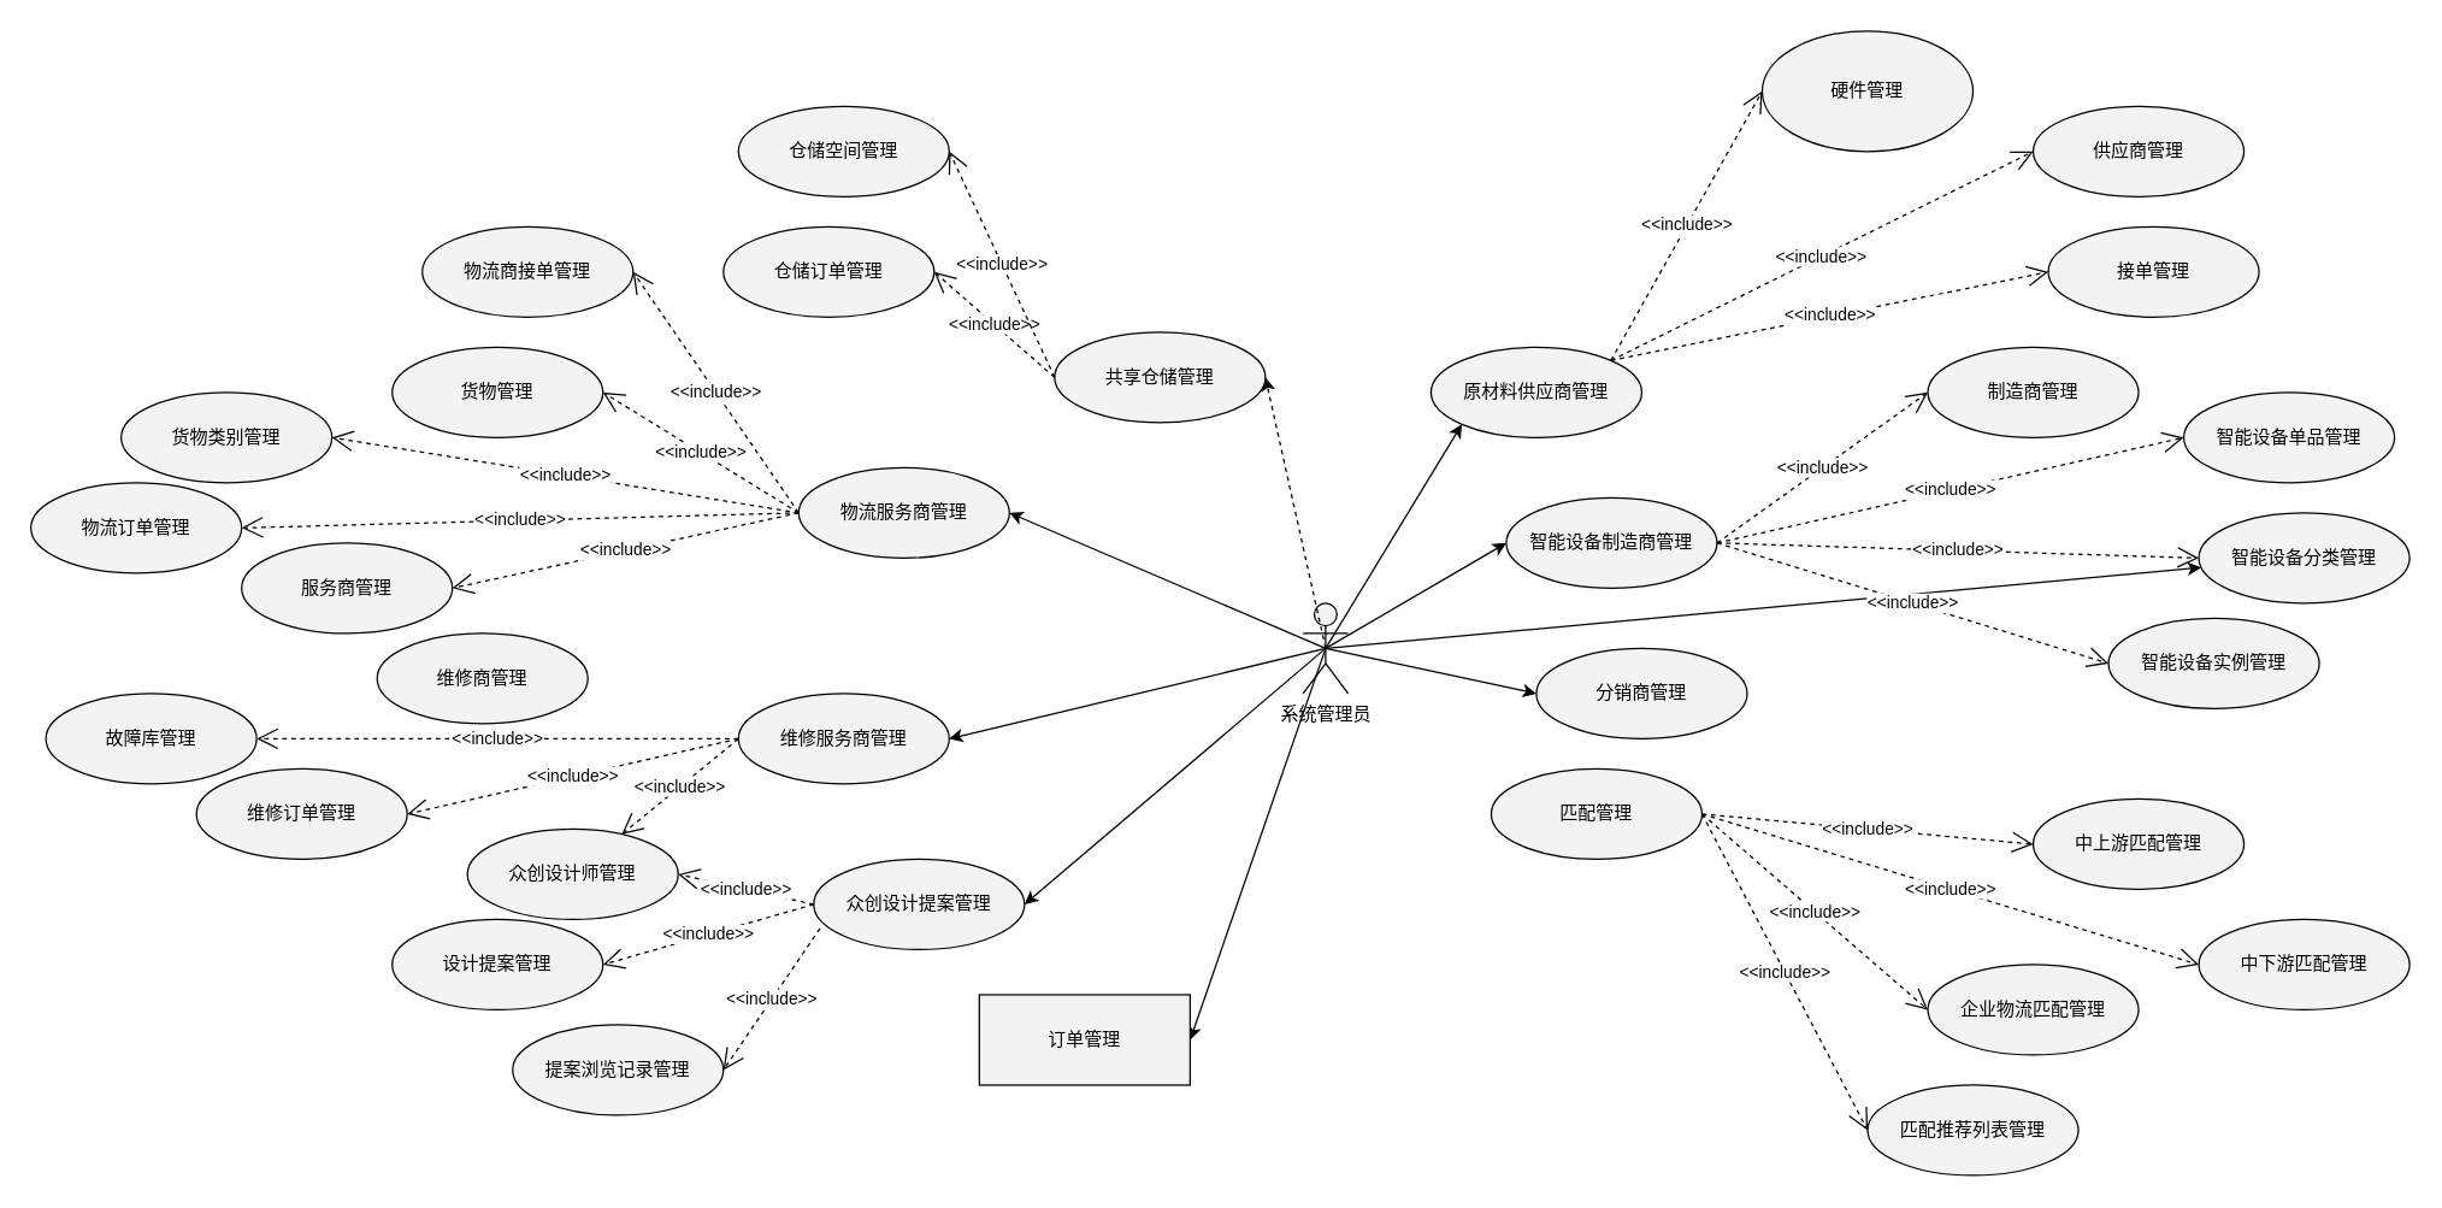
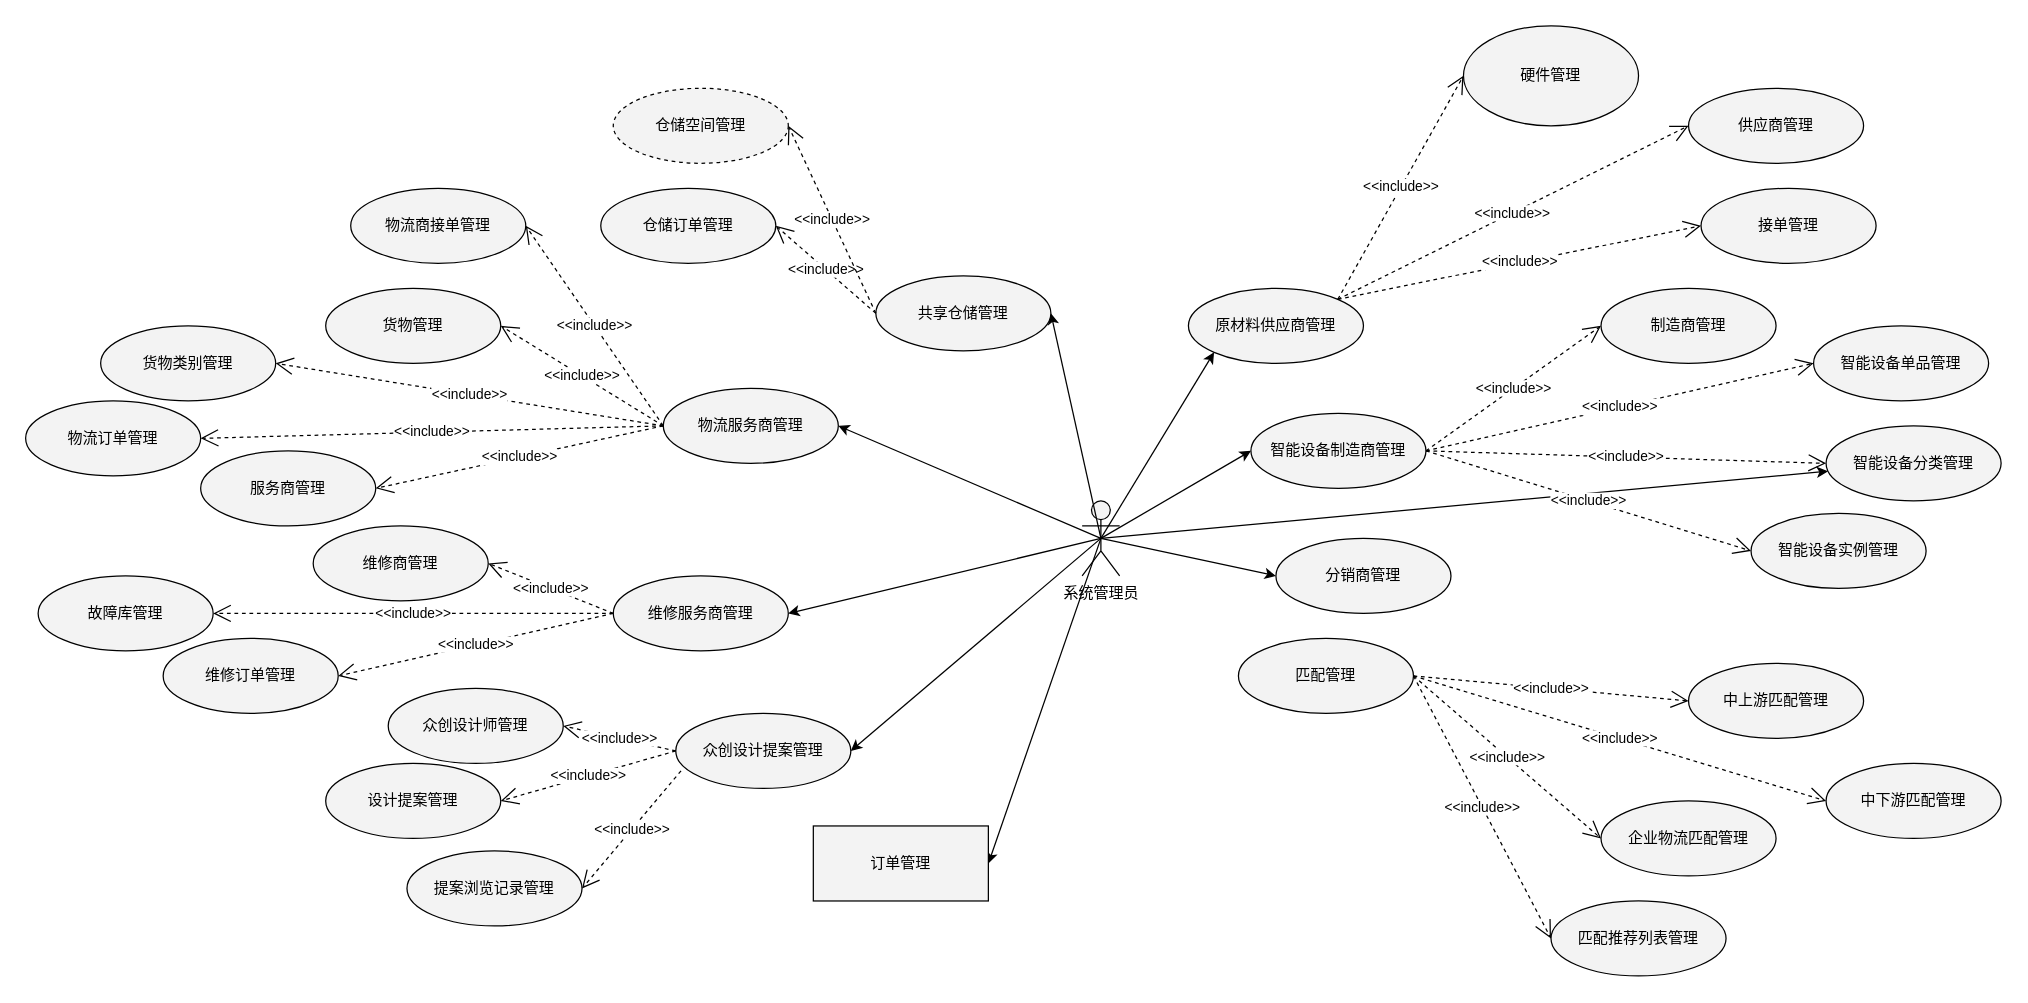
- <mxCell id="68" value="仓储空间管理" style="ellipse;whiteSpace=wrap;html=1;fillColor=light-dark(#F3F3F3,#E3E3E3);" vertex="1" parent="1"><mxGeometry x="490" y="70" width="140" height="60" as="geometry" /></mxCell>
+ <mxCell id="68" value="仓储空间管理" style="ellipse;whiteSpace=wrap;html=1;fillColor=light-dark(#F3F3F3,#E3E3E3);dashed=1;" vertex="1" parent="1"><mxGeometry x="490" y="70" width="140" height="60" as="geometry" /></mxCell>
- <mxCell id="19" value="" style="endArrow=classic;html=1;rounded=0;entryX=1;entryY=0.5;entryDx=0;entryDy=0;exitX=0.5;exitY=0.5;exitDx=0;exitDy=0;exitPerimeter=0;fillColor=light-dark(#F3F3F3,#E3E3E3);dashed=1;" edge="1" target="20" parent="1" source="2"><mxGeometry width="50" height="50" relative="1" as="geometry"><mxPoint x="850" y="460" as="sourcePoint" /><mxPoint x="290" y="-50" as="targetPoint" /></mxGeometry></mxCell>
+ <mxCell id="19" value="" style="endArrow=classic;html=1;rounded=0;entryX=1;entryY=0.5;entryDx=0;entryDy=0;exitX=0.5;exitY=0.5;exitDx=0;exitDy=0;exitPerimeter=0;fillColor=light-dark(#F3F3F3,#E3E3E3);" edge="1" target="20" parent="1" source="2"><mxGeometry width="50" height="50" relative="1" as="geometry"><mxPoint x="850" y="460" as="sourcePoint" /><mxPoint x="290" y="-50" as="targetPoint" /></mxGeometry></mxCell>
- <mxCell id="53" value="&amp;lt;&amp;lt;include&amp;gt;&amp;gt;" style="endArrow=open;endSize=12;dashed=1;html=1;rounded=0;exitX=0;exitY=0.5;exitDx=0;exitDy=0;fillColor=light-dark(#F3F3F3,#E3E3E3);" edge="1" target="48" parent="1" source="16"><mxGeometry width="160" relative="1" as="geometry"><mxPoint x="350" y="-40" as="sourcePoint" /><mxPoint x="10" y="-200" as="targetPoint" /></mxGeometry></mxCell>
+ <mxCell id="53" value="&amp;lt;&amp;lt;include&amp;gt;&amp;gt;" style="endArrow=open;endSize=12;dashed=1;html=1;rounded=0;entryX=1;entryY=0.5;entryDx=0;entryDy=0;exitX=0;exitY=0.5;exitDx=0;exitDy=0;fillColor=light-dark(#F3F3F3,#E3E3E3);" edge="1" target="54" parent="1" source="16"><mxGeometry width="160" relative="1" as="geometry"><mxPoint x="350" y="-40" as="sourcePoint" /><mxPoint x="10" y="-200" as="targetPoint" /></mxGeometry></mxCell>
- <mxCell id="22" value="提案浏览记录管理" style="ellipse;whiteSpace=wrap;html=1;fillColor=light-dark(#F3F3F3,#E3E3E3);" vertex="1" parent="1"><mxGeometry x="340" y="680" width="140" height="60" as="geometry" /></mxCell>
+ <mxCell id="22" value="提案浏览记录管理" style="ellipse;whiteSpace=wrap;html=1;fillColor=light-dark(#F3F3F3,#E3E3E3);" vertex="1" parent="1"><mxGeometry x="325" y="680" width="140" height="60" as="geometry" /></mxCell>
